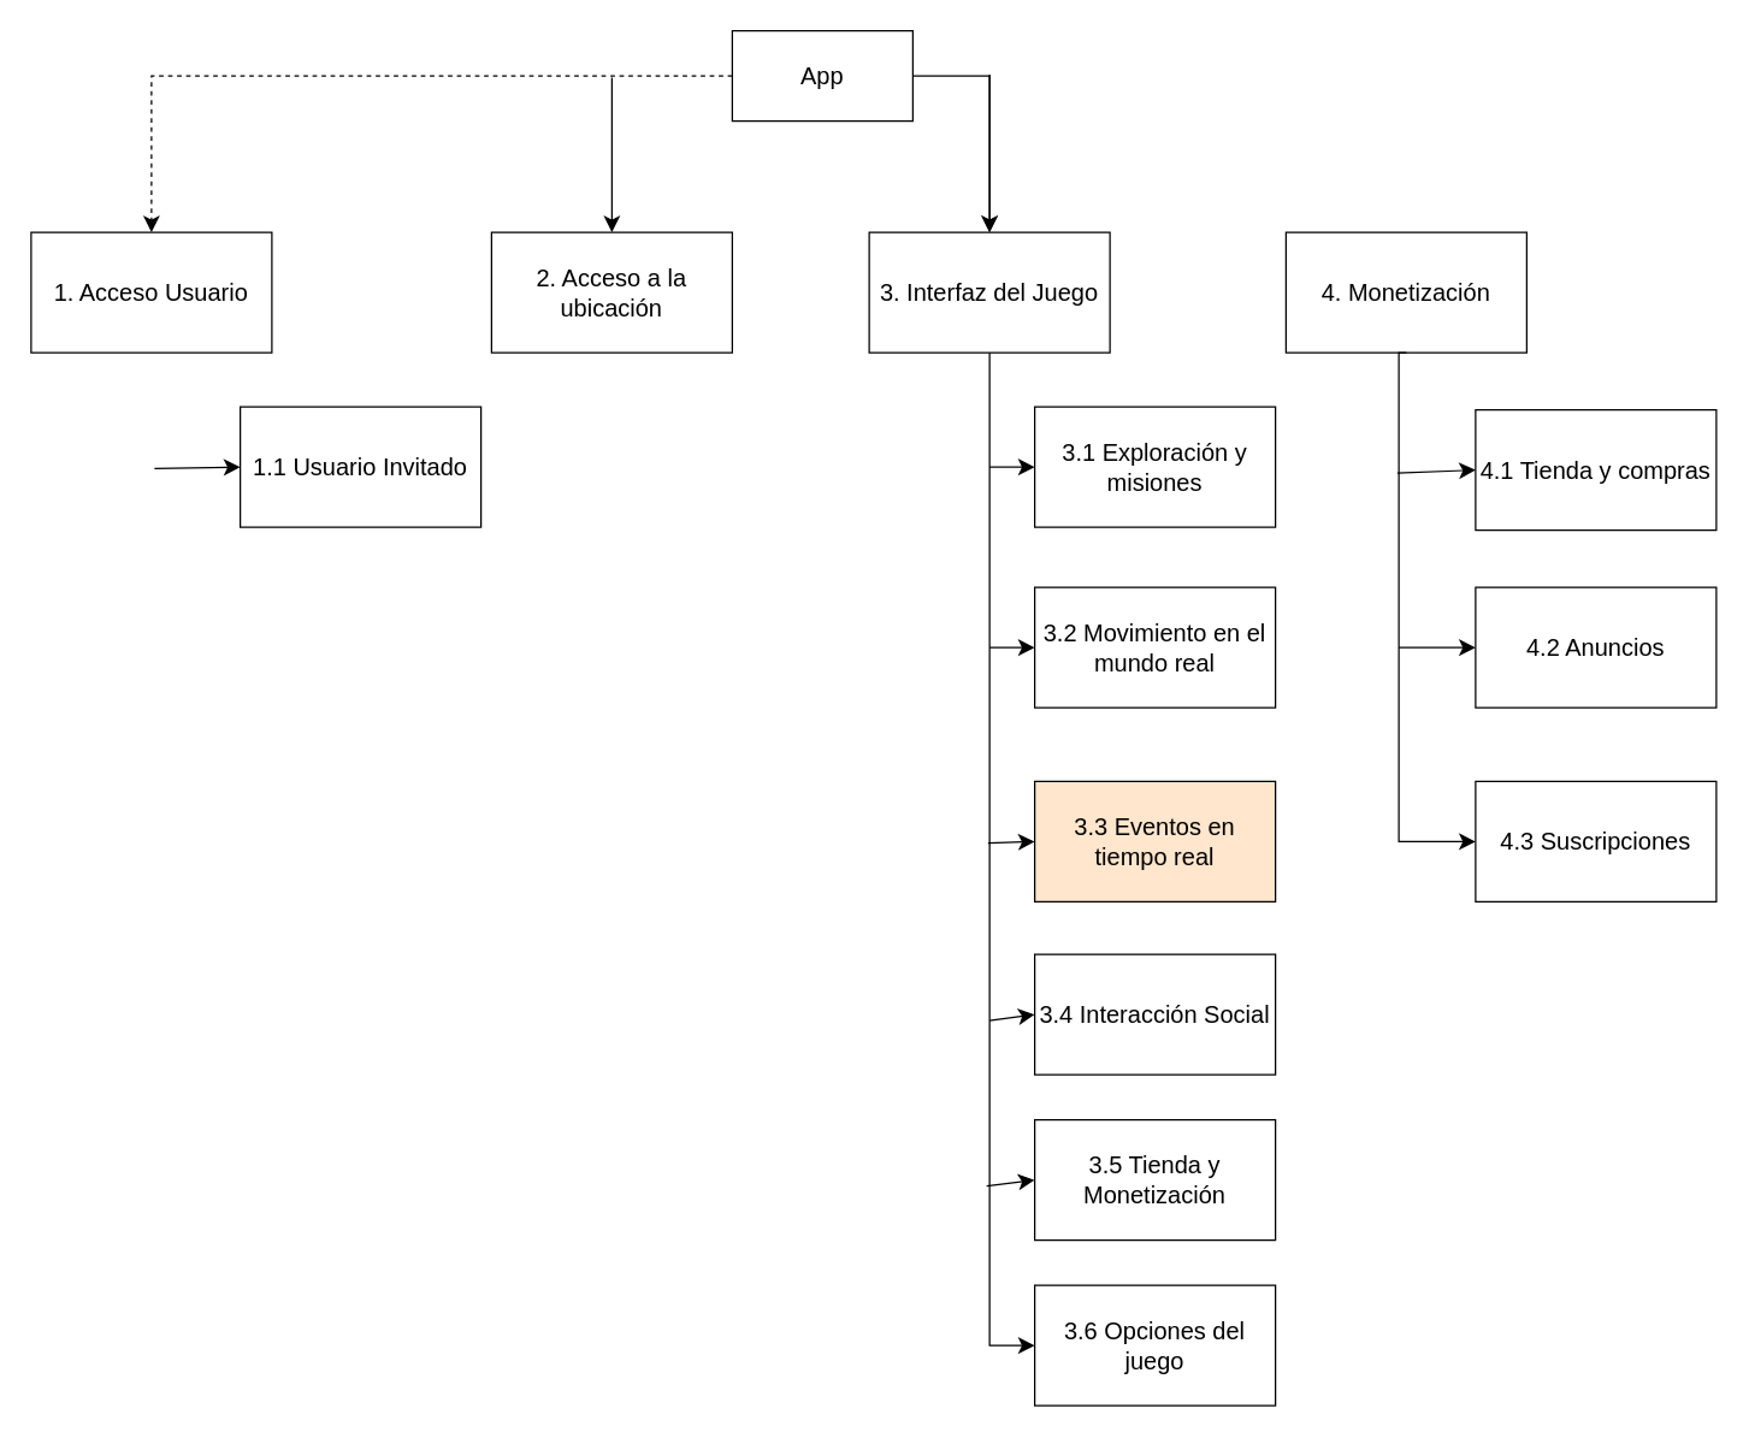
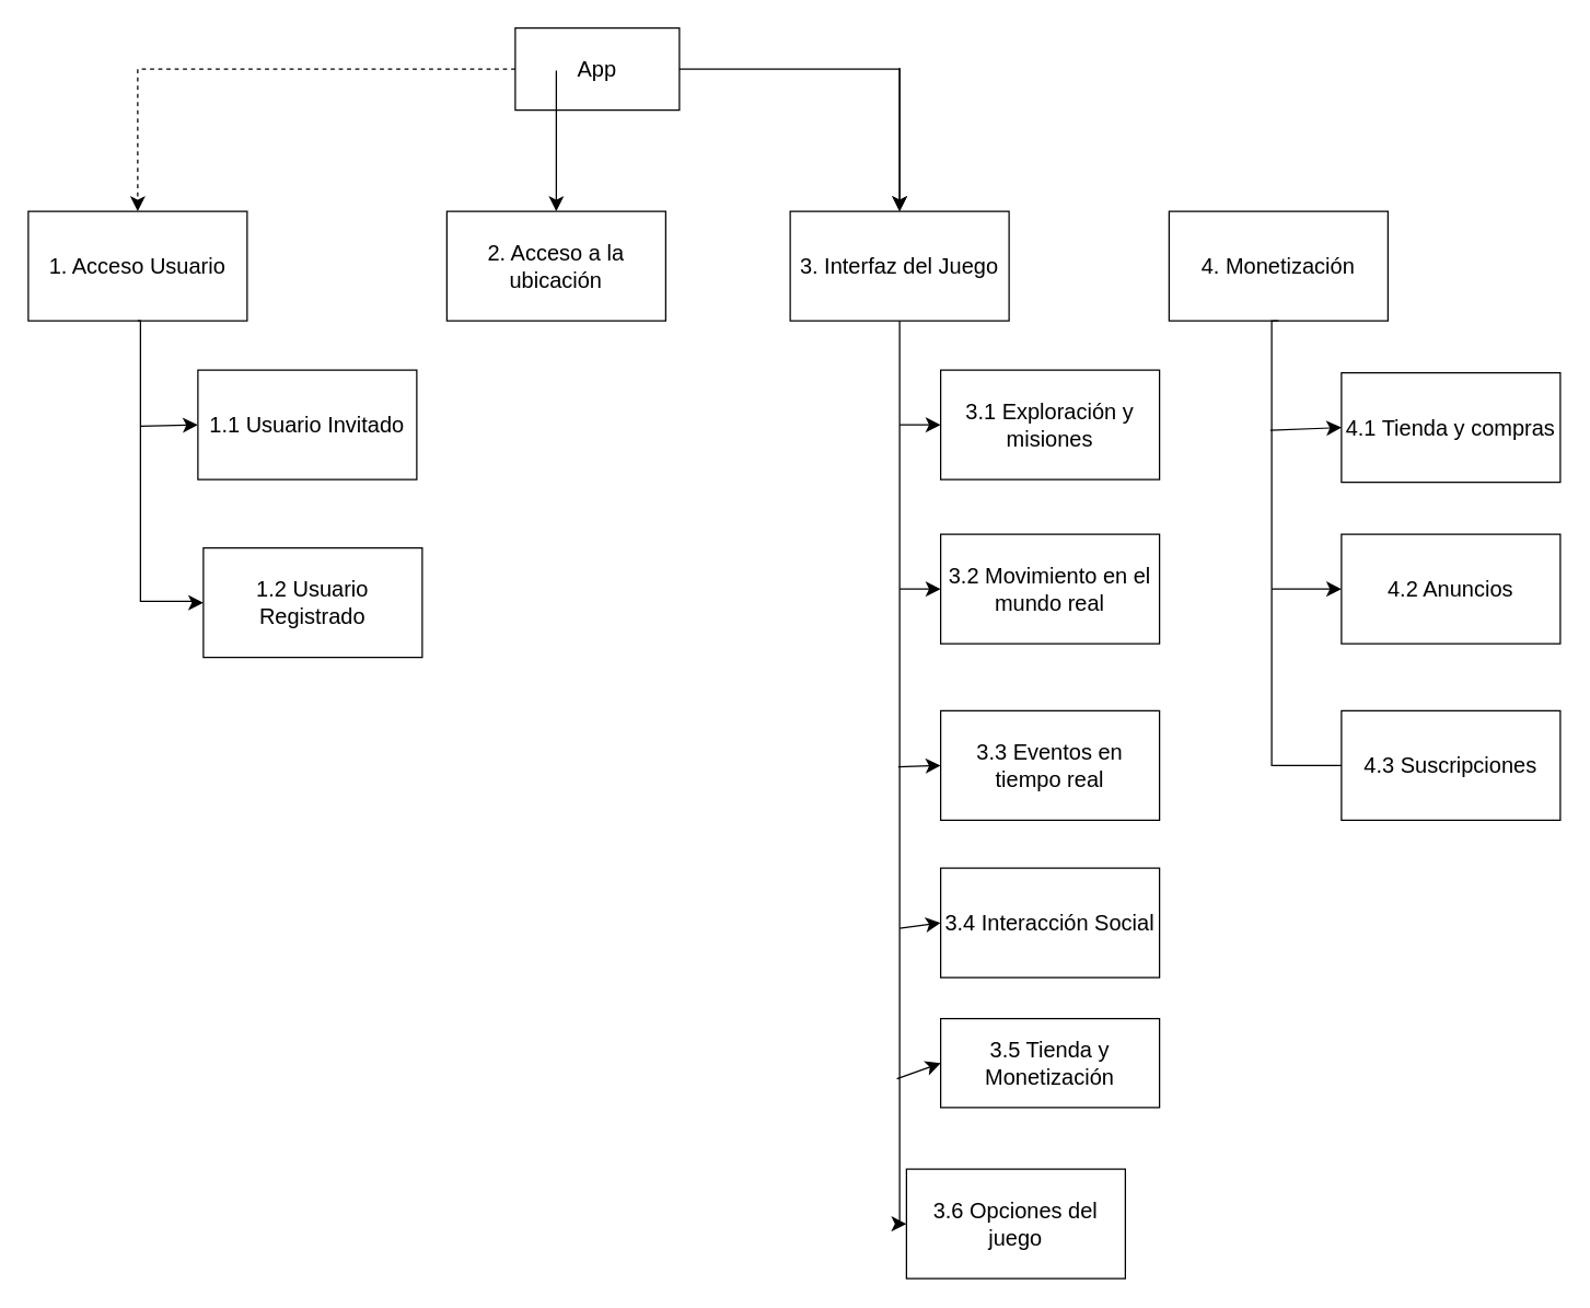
- <mxCell id="2" value="App" style="rounded=0;whiteSpace=wrap;html=1;fontSize=16;" parent="1" vertex="1"><mxGeometry x="486" y="20" width="120" height="60" as="geometry" /></mxCell>
+ <mxCell id="2" value="App" style="rounded=0;whiteSpace=wrap;html=1;fontSize=16;" parent="1" vertex="1"><mxGeometry x="376" y="20" width="120" height="60" as="geometry" /></mxCell>
- <mxCell id="10" value="1.1 Usuario Invitado" style="rounded=0;whiteSpace=wrap;html=1;fontSize=16;" parent="1" vertex="1"><mxGeometry x="159" y="270" width="160" height="80" as="geometry" /></mxCell>
+ <mxCell id="10" value="1.1 Usuario Invitado" style="rounded=0;whiteSpace=wrap;html=1;fontSize=16;" parent="1" vertex="1"><mxGeometry x="144" y="270" width="160" height="80" as="geometry" /></mxCell>
+ <mxCell id="12" value="" style="edgeStyle=segmentEdgeStyle;endArrow=classic;html=1;curved=0;rounded=0;endSize=8;startSize=8;fontSize=12;exitX=0.5;exitY=1;exitDx=0;exitDy=0;entryX=0;entryY=0.5;entryDx=0;entryDy=0;" parent="1" source="3" target="11" edge="1"><mxGeometry width="50" height="50" relative="1" as="geometry"><mxPoint x="27" y="397" as="sourcePoint" /><mxPoint x="77" y="347" as="targetPoint" /><Array as="points"><mxPoint x="102" y="234" /><mxPoint x="102" y="439" /><mxPoint x="144" y="439" /></Array></mxGeometry></mxCell>
+ <mxCell id="11" value="1.2 Usuario Registrado" style="rounded=0;whiteSpace=wrap;html=1;fontSize=16;" parent="1" vertex="1"><mxGeometry x="148" y="400" width="160" height="80" as="geometry" /></mxCell>
- <mxCell id="16" value="3.3 Eventos en tiempo real" style="rounded=0;whiteSpace=wrap;html=1;fontSize=16;fillColor=#ffe6cc;" parent="1" vertex="1"><mxGeometry x="687" y="519" width="160" height="80" as="geometry" /></mxCell>
+ <mxCell id="16" value="3.3 Eventos en tiempo real" style="rounded=0;whiteSpace=wrap;html=1;fontSize=16;" parent="1" vertex="1"><mxGeometry x="687" y="519" width="160" height="80" as="geometry" /></mxCell>
- <mxCell id="29" value="" style="edgeStyle=segmentEdgeStyle;endArrow=classic;html=1;curved=0;rounded=0;endSize=8;startSize=8;fontSize=12;exitX=0.5;exitY=1;exitDx=0;exitDy=0;entryX=0;entryY=0.5;entryDx=0;entryDy=0;" parent="1" source="6" target="28" edge="1"><mxGeometry width="50" height="50" relative="1" as="geometry"><mxPoint x="566" y="424" as="sourcePoint" /><mxPoint x="616" y="374" as="targetPoint" /><Array as="points"><mxPoint x="929" y="234" /><mxPoint x="929" y="559" /></Array></mxGeometry></mxCell>
+ <mxCell id="29" value="" style="edgeStyle=segmentEdgeStyle;endArrow=none;html=1;curved=0;rounded=0;endSize=8;startSize=8;fontSize=12;exitX=0.5;exitY=1;exitDx=0;exitDy=0;entryX=0;entryY=0.5;entryDx=0;entryDy=0;" parent="1" source="6" target="28" edge="1"><mxGeometry width="50" height="50" relative="1" as="geometry"><mxPoint x="566" y="424" as="sourcePoint" /><mxPoint x="616" y="374" as="targetPoint" /><Array as="points"><mxPoint x="929" y="234" /><mxPoint x="929" y="559" /></Array></mxGeometry></mxCell>
- <mxCell id="18" value="3.5 Tienda y Monetización" style="rounded=0;whiteSpace=wrap;html=1;fontSize=16;" parent="1" vertex="1"><mxGeometry x="687" y="744" width="160" height="80" as="geometry" /></mxCell>
+ <mxCell id="18" value="3.5 Tienda y Monetización" style="rounded=0;whiteSpace=wrap;html=1;fontSize=16;" parent="1" vertex="1"><mxGeometry x="687" y="744" width="160" height="65" as="geometry" /></mxCell>
- <mxCell id="19" value="3.6 Opciones del juego" style="rounded=0;whiteSpace=wrap;html=1;fontSize=16;" parent="1" vertex="1"><mxGeometry x="687" y="854" width="160" height="80" as="geometry" /></mxCell>
+ <mxCell id="19" value="3.6 Opciones del juego" style="rounded=0;whiteSpace=wrap;html=1;fontSize=16;" parent="1" vertex="1"><mxGeometry x="662" y="854" width="160" height="80" as="geometry" /></mxCell>
